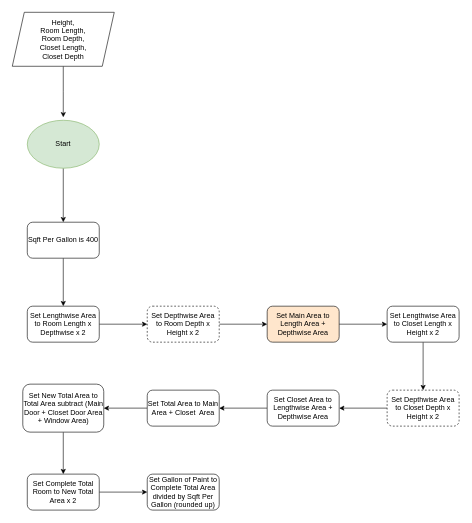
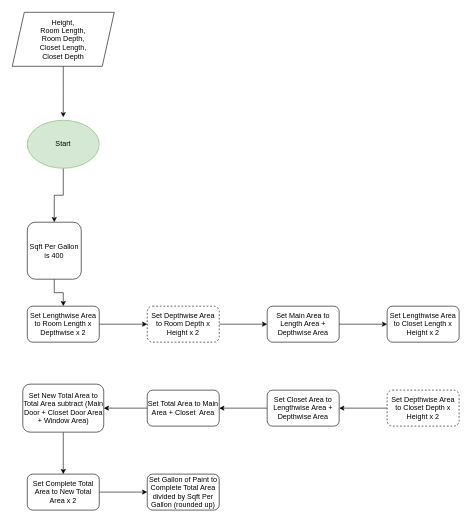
- <mxCell id="7" value="Sqft Per Gallon is 400" style="rounded=1;whiteSpace=wrap;html=1;" vertex="1" parent="1"><mxGeometry x="45" y="370" width="120" height="60" as="geometry" /></mxCell>
+ <mxCell id="7" value="Sqft Per Gallon is 400" style="rounded=1;whiteSpace=wrap;html=1;" vertex="1" parent="1"><mxGeometry x="45" y="370" width="90" height="95" as="geometry" /></mxCell>
- <mxCell id="13" value="Set Main Area to Length Area + Depthwise Area " style="rounded=1;whiteSpace=wrap;html=1;fillColor=#ffe6cc;" vertex="1" parent="1"><mxGeometry x="445" y="510" width="120" height="60" as="geometry" /></mxCell>
+ <mxCell id="13" value="Set Main Area to Length Area + Depthwise Area " style="rounded=1;whiteSpace=wrap;html=1;" vertex="1" parent="1"><mxGeometry x="445" y="510" width="120" height="60" as="geometry" /></mxCell>
- <mxCell id="14" value="" style="edgeStyle=orthogonalEdgeStyle;rounded=0;orthogonalLoop=1;jettySize=auto;html=1;" edge="1" parent="1" source="15" target="17"><mxGeometry relative="1" as="geometry" /></mxCell>
- <mxCell id="25" value="Set Complete Total Room to New Total Area x 2" style="rounded=1;whiteSpace=wrap;html=1;" vertex="1" parent="1"><mxGeometry x="45" y="790" width="120" height="60" as="geometry" /></mxCell>
+ <mxCell id="25" value="Set Complete Total Area to New Total Area x 2" style="rounded=1;whiteSpace=wrap;html=1;" vertex="1" parent="1"><mxGeometry x="45" y="790" width="120" height="60" as="geometry" /></mxCell>
